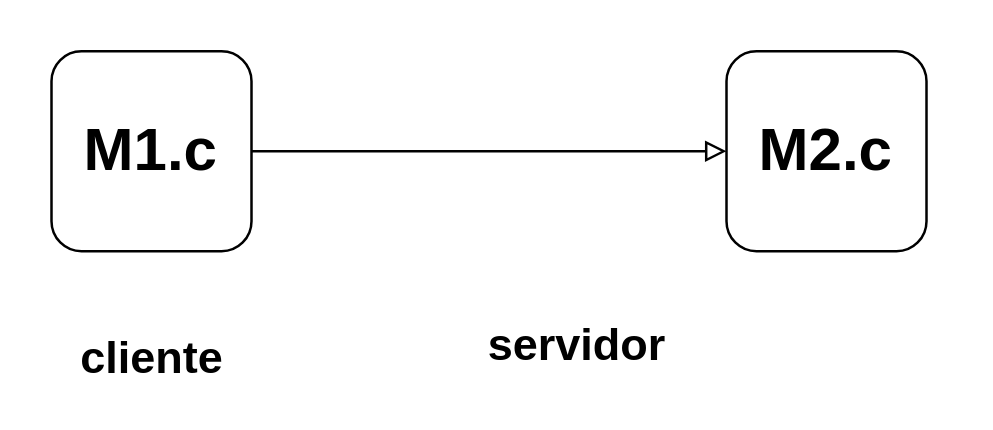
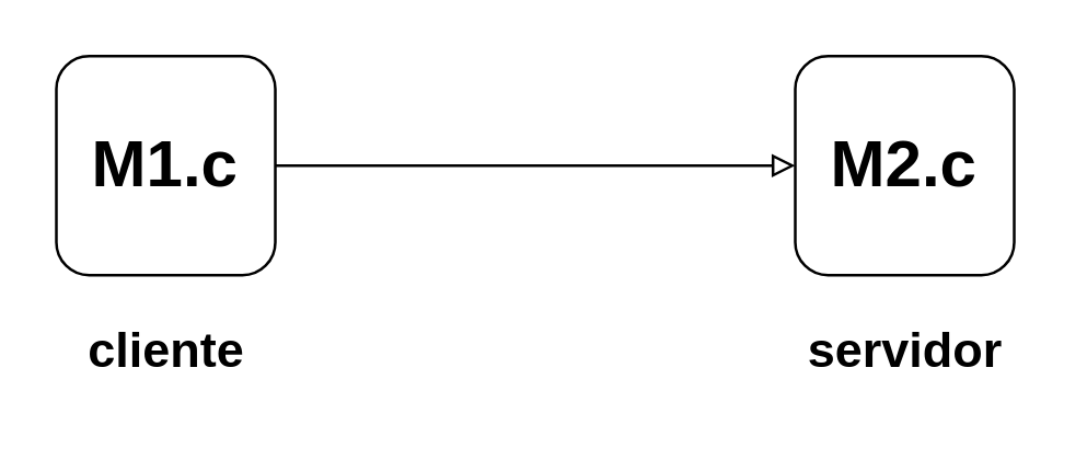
- <mxCell id="6" value="&lt;h2&gt;servidor&lt;/h2&gt;" style="text;html=1;resizable=0;points=[];autosize=1;align=center;verticalAlign=top;spacingTop=-4;" parent="1" vertex="1"><mxGeometry x="185" y="110" width="90" height="50" as="geometry" /></mxCell>
+ <mxCell id="6" value="&lt;h2&gt;servidor&lt;/h2&gt;" style="text;html=1;resizable=0;points=[];autosize=1;align=center;verticalAlign=top;spacingTop=-4;" parent="1" vertex="1"><mxGeometry x="285" y="100" width="90" height="50" as="geometry" /></mxCell>
- <mxCell id="5" value="&lt;h2&gt;cliente&lt;/h2&gt;" style="text;html=1;resizable=0;points=[];autosize=1;align=center;verticalAlign=top;spacingTop=-4;" parent="1" vertex="1"><mxGeometry x="25" y="115" width="70" height="50" as="geometry" /></mxCell>
+ <mxCell id="5" value="&lt;h2&gt;cliente&lt;/h2&gt;" style="text;html=1;resizable=0;points=[];autosize=1;align=center;verticalAlign=top;spacingTop=-4;" parent="1" vertex="1"><mxGeometry x="25" y="100" width="70" height="50" as="geometry" /></mxCell>
